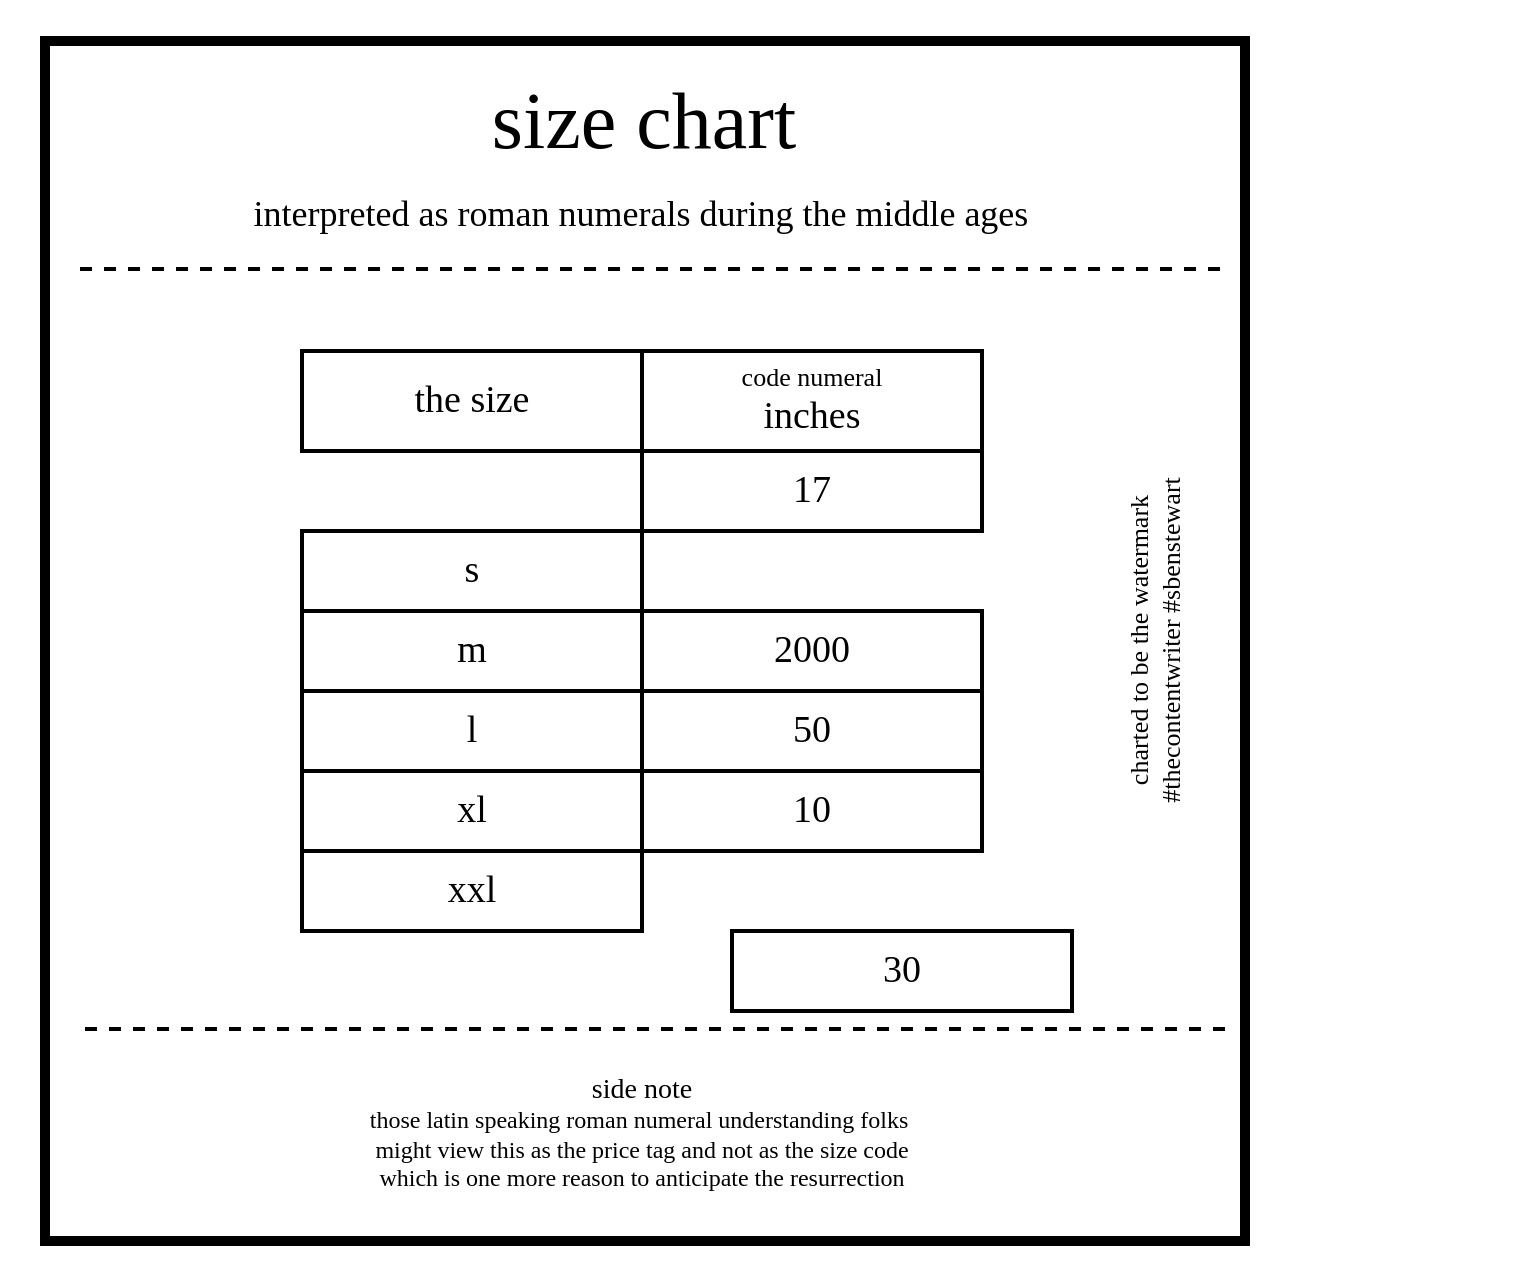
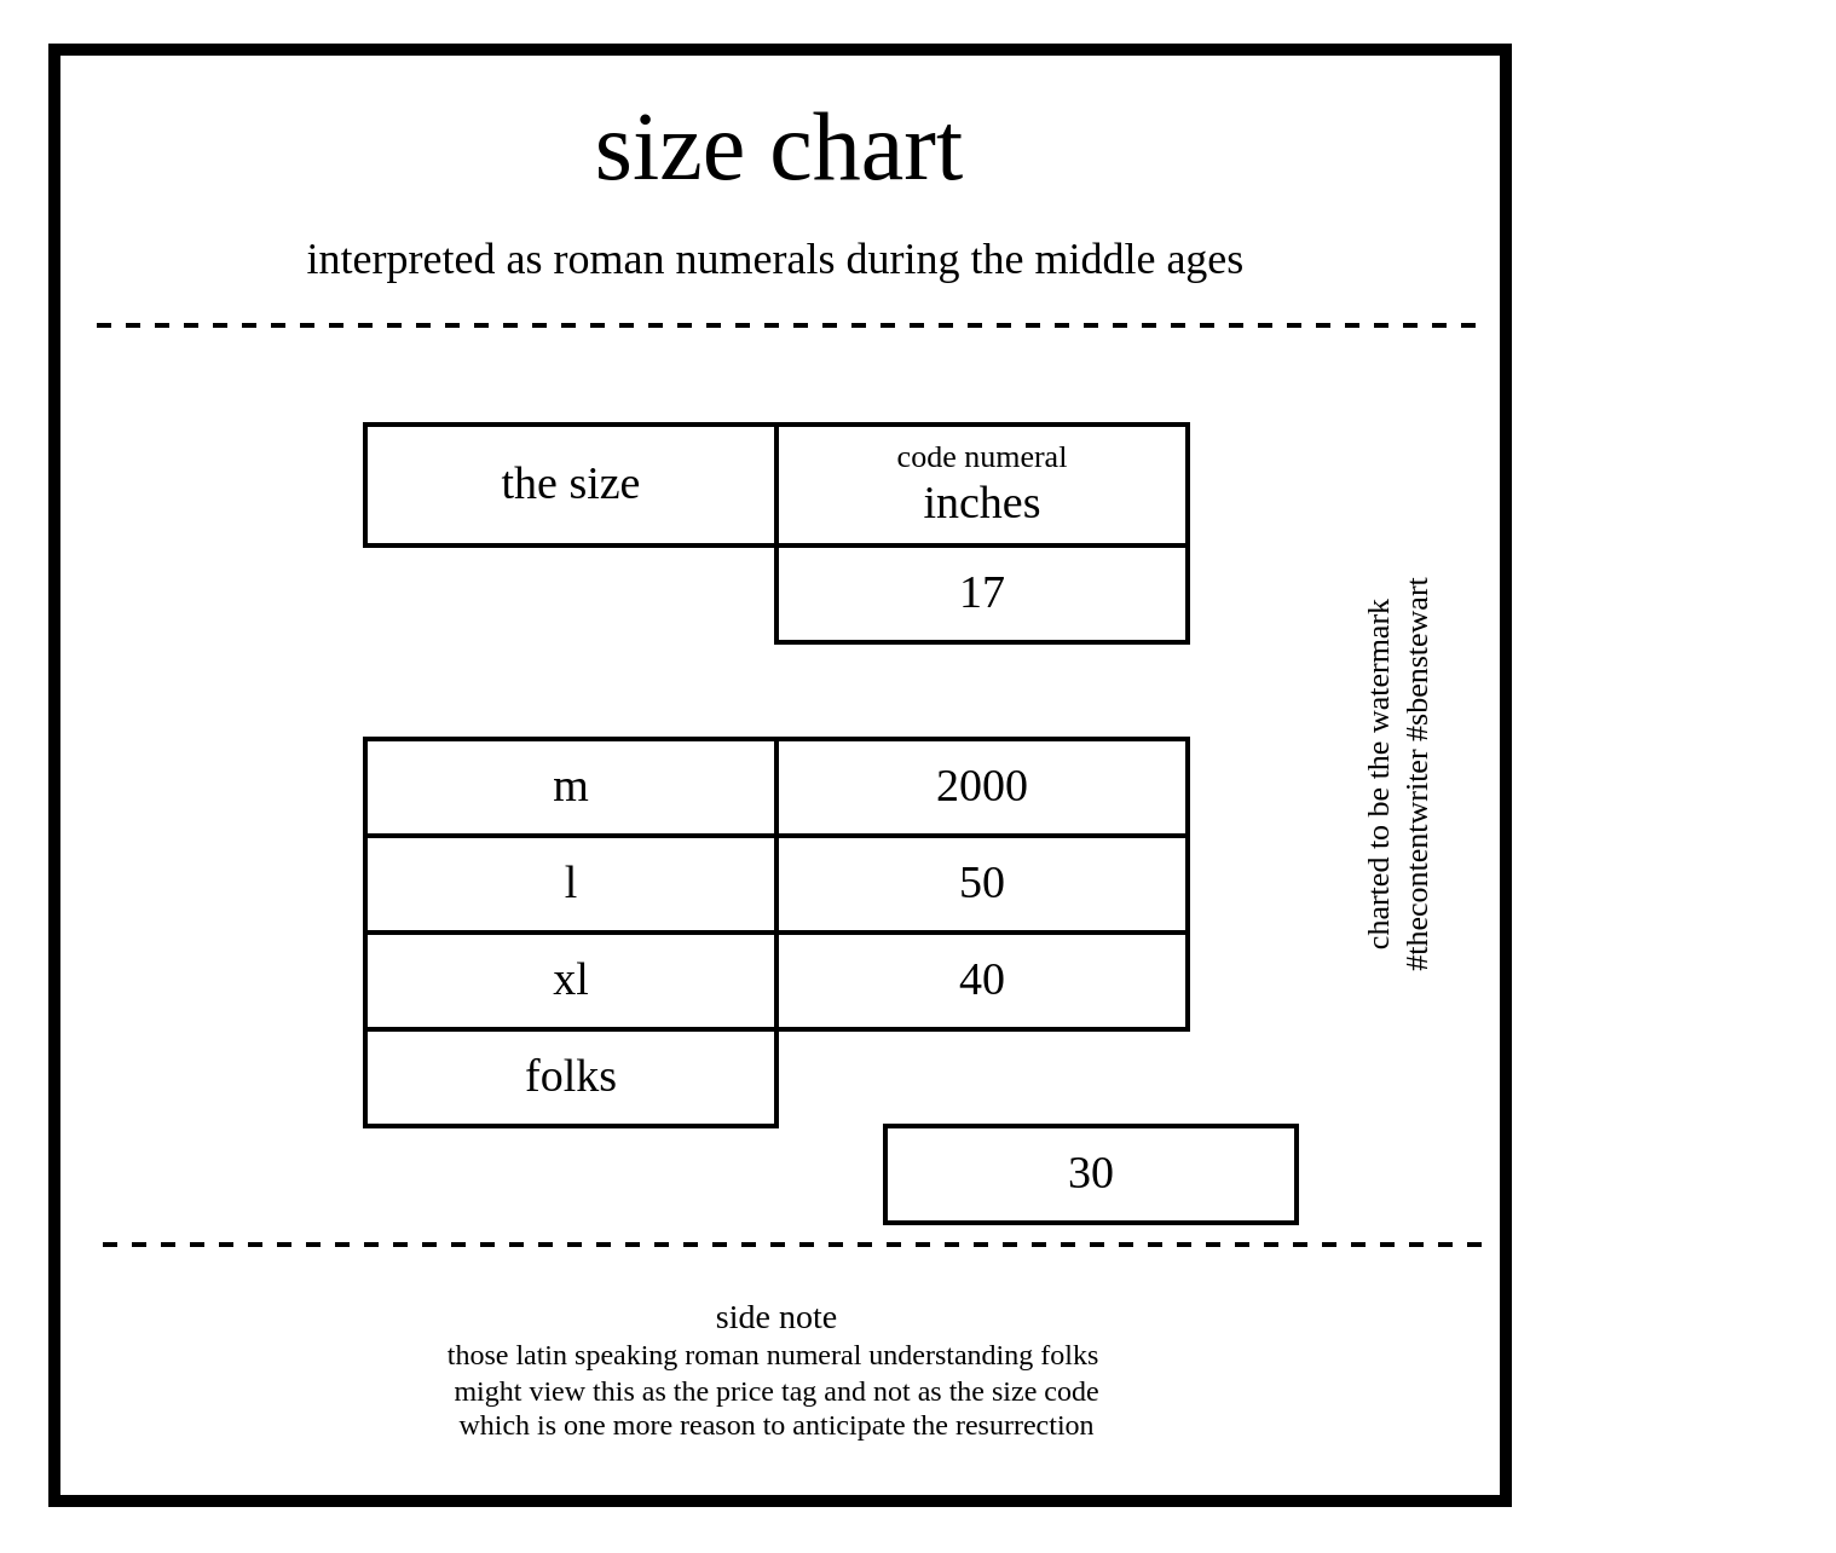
- <mxCell id="13" value="&lt;font style=&quot;font-size: 19px&quot;&gt;s&lt;/font&gt;" style="rounded=0;whiteSpace=wrap;html=1;fillColor=none;strokeWidth=2;fontFamily=xkcd;" vertex="1" parent="1"><mxGeometry x="150.5" y="265" width="170" height="40" as="geometry" /></mxCell>
- <mxCell id="19" value="&lt;span style=&quot;font-family: &amp;#34;xkcd&amp;#34; ; font-size: 19px ; white-space: normal&quot;&gt;10&lt;/span&gt;" style="rounded=0;whiteSpace=wrap;html=1;fillColor=none;strokeWidth=2;" vertex="1" parent="1"><mxGeometry x="320.5" y="385" width="170" height="40" as="geometry" /></mxCell>
+ <mxCell id="19" value="&lt;span style=&quot;font-family: &amp;#34;xkcd&amp;#34; ; font-size: 19px ; white-space: normal&quot;&gt;40&lt;/span&gt;" style="rounded=0;whiteSpace=wrap;html=1;fillColor=none;strokeWidth=2;" vertex="1" parent="1"><mxGeometry x="320.5" y="385" width="170" height="40" as="geometry" /></mxCell>
- <mxCell id="20" value="&lt;font style=&quot;font-size: 19px&quot;&gt;xxl&lt;/font&gt;" style="rounded=0;whiteSpace=wrap;html=1;fillColor=none;strokeWidth=2;fontFamily=xkcd;" vertex="1" parent="1"><mxGeometry x="150.5" y="425" width="170" height="40" as="geometry" /></mxCell>
+ <mxCell id="20" value="&lt;font style=&quot;font-size: 19px&quot;&gt;folks&lt;/font&gt;" style="rounded=0;whiteSpace=wrap;html=1;fillColor=none;strokeWidth=2;fontFamily=xkcd;" vertex="1" parent="1"><mxGeometry x="150.5" y="425" width="170" height="40" as="geometry" /></mxCell>
